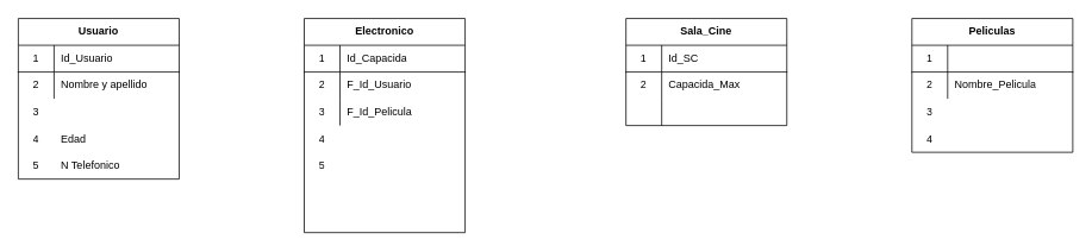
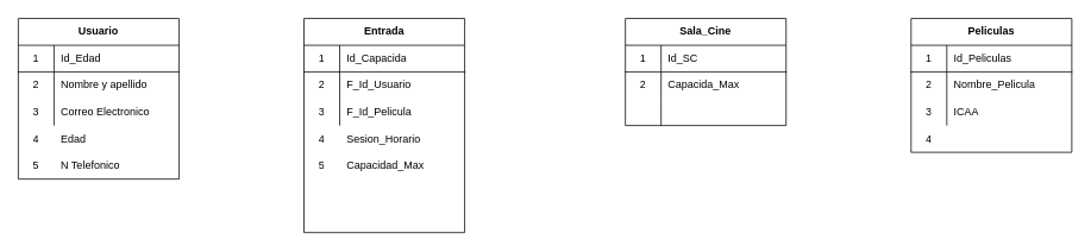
- <mxCell id="30" value="&lt;div&gt;Electronico&lt;/div&gt;" style="shape=table;html=1;whiteSpace=wrap;startSize=30;container=1;collapsible=0;childLayout=tableLayout;fixedRows=1;rowLines=0;fontStyle=1;align=center;" vertex="1" parent="1"><mxGeometry x="340" y="20" width="180" height="240" as="geometry" /></mxCell>
+ <mxCell id="30" value="&lt;div&gt;Entrada&lt;/div&gt;" style="shape=table;html=1;whiteSpace=wrap;startSize=30;container=1;collapsible=0;childLayout=tableLayout;fixedRows=1;rowLines=0;fontStyle=1;align=center;" vertex="1" parent="1"><mxGeometry x="340" y="20" width="180" height="240" as="geometry" /></mxCell>
- <mxCell id="23" value="Id_Usuario" style="shape=partialRectangle;html=1;whiteSpace=wrap;connectable=0;fillColor=none;top=0;left=0;bottom=0;right=0;align=left;spacingLeft=6;overflow=hidden;" vertex="1" parent="21"><mxGeometry x="40" width="140" height="30" as="geometry" /></mxCell>
+ <mxCell id="23" value="Id_Edad" style="shape=partialRectangle;html=1;whiteSpace=wrap;connectable=0;fillColor=none;top=0;left=0;bottom=0;right=0;align=left;spacingLeft=6;overflow=hidden;" vertex="1" parent="21"><mxGeometry x="40" width="140" height="30" as="geometry" /></mxCell>
+ <mxCell id="6" value="&lt;div&gt;Id_Peliculas&lt;/div&gt;" style="shape=partialRectangle;html=1;whiteSpace=wrap;connectable=0;fillColor=none;top=0;left=0;bottom=0;right=0;align=left;spacingLeft=6;overflow=hidden;" vertex="1" parent="4"><mxGeometry x="40" width="140" height="30" as="geometry" /></mxCell>
+ <mxCell id="29" value="&lt;div&gt;Correo Electronico&lt;/div&gt;" style="shape=partialRectangle;html=1;whiteSpace=wrap;connectable=0;fillColor=none;top=0;left=0;bottom=0;right=0;align=left;spacingLeft=6;overflow=hidden;" vertex="1" parent="27"><mxGeometry x="40" width="140" height="30" as="geometry" /></mxCell>
+ <mxCell id="12" value="&lt;div&gt;ICAA &lt;br&gt;&lt;/div&gt;" style="shape=partialRectangle;html=1;whiteSpace=wrap;connectable=0;fillColor=none;top=0;left=0;bottom=0;right=0;align=left;spacingLeft=6;overflow=hidden;" vertex="1" parent="10"><mxGeometry x="40" width="140" height="30" as="geometry" /></mxCell>
+ <mxCell id="51" value="Sesion_Horario" style="shape=partialRectangle;html=1;whiteSpace=wrap;connectable=0;fillColor=none;top=0;left=0;bottom=0;right=0;align=left;spacingLeft=6;overflow=hidden;" vertex="1" parent="1"><mxGeometry x="380" y="140" width="140" height="30" as="geometry" /></mxCell>
+ <mxCell id="53" value="Capacidad_Max" style="shape=partialRectangle;html=1;whiteSpace=wrap;connectable=0;fillColor=none;top=0;left=0;bottom=0;right=0;align=left;spacingLeft=6;overflow=hidden;" vertex="1" parent="1"><mxGeometry x="380" y="170" width="140" height="30" as="geometry" /></mxCell>
